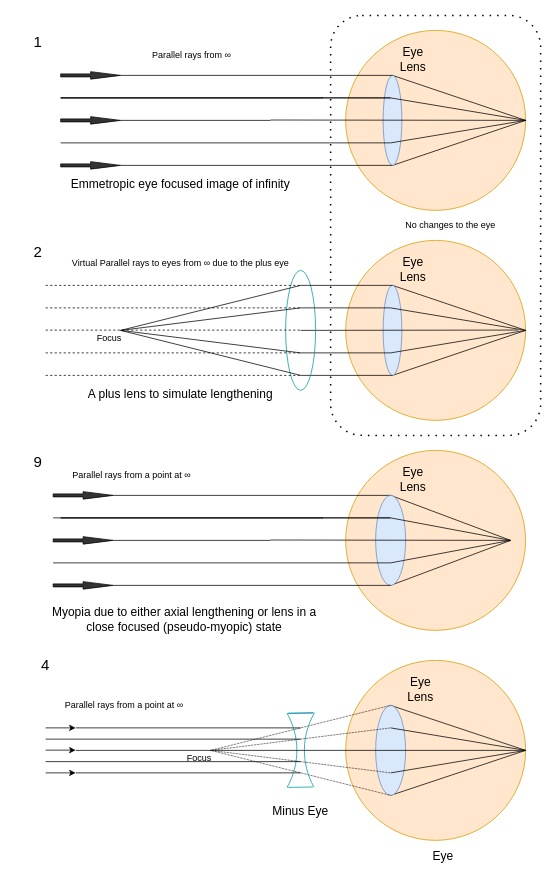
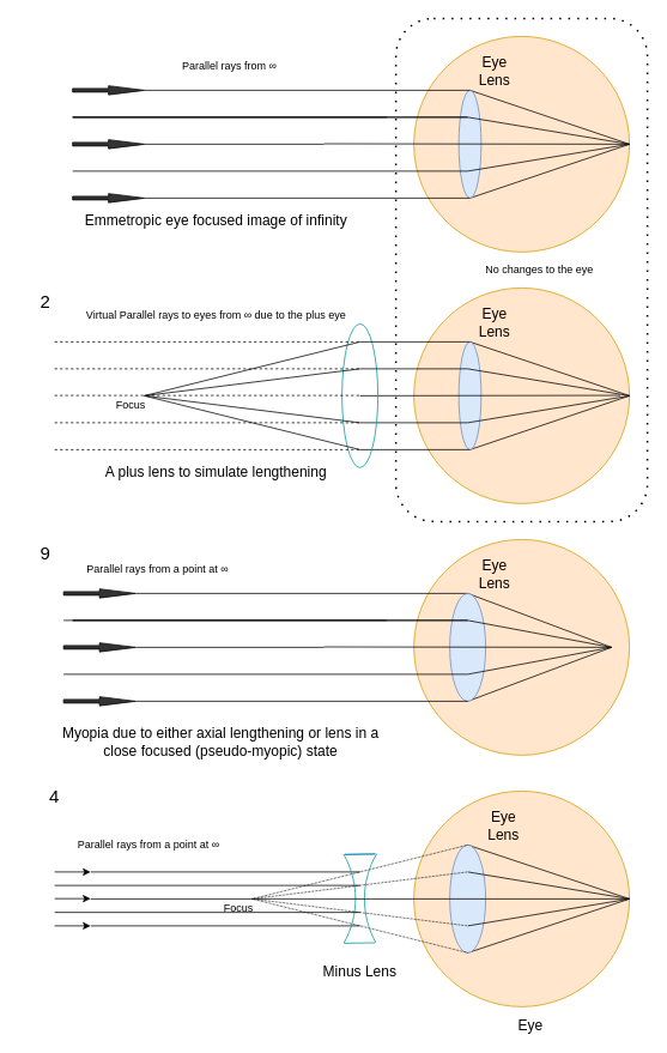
- <mxCell id="104" value="&lt;font style=&quot;font-size: 20px;&quot;&gt;1&lt;/font&gt;" style="text;html=1;strokeColor=none;fillColor=none;align=center;verticalAlign=middle;whiteSpace=wrap;rounded=0;" parent="1" vertex="1"><mxGeometry x="20" y="40" width="60" height="30" as="geometry" /></mxCell>
- <mxCell id="11" value="Minus Eye" style="text;html=1;strokeColor=none;fillColor=none;align=center;verticalAlign=middle;whiteSpace=wrap;rounded=0;fontSize=16;" parent="1" vertex="1"><mxGeometry x="350" y="1070" width="100" height="20" as="geometry" /></mxCell>
+ <mxCell id="11" value="Minus Lens" style="text;html=1;strokeColor=none;fillColor=none;align=center;verticalAlign=middle;whiteSpace=wrap;rounded=0;fontSize=16;" parent="1" vertex="1"><mxGeometry x="350" y="1070" width="100" height="20" as="geometry" /></mxCell>
